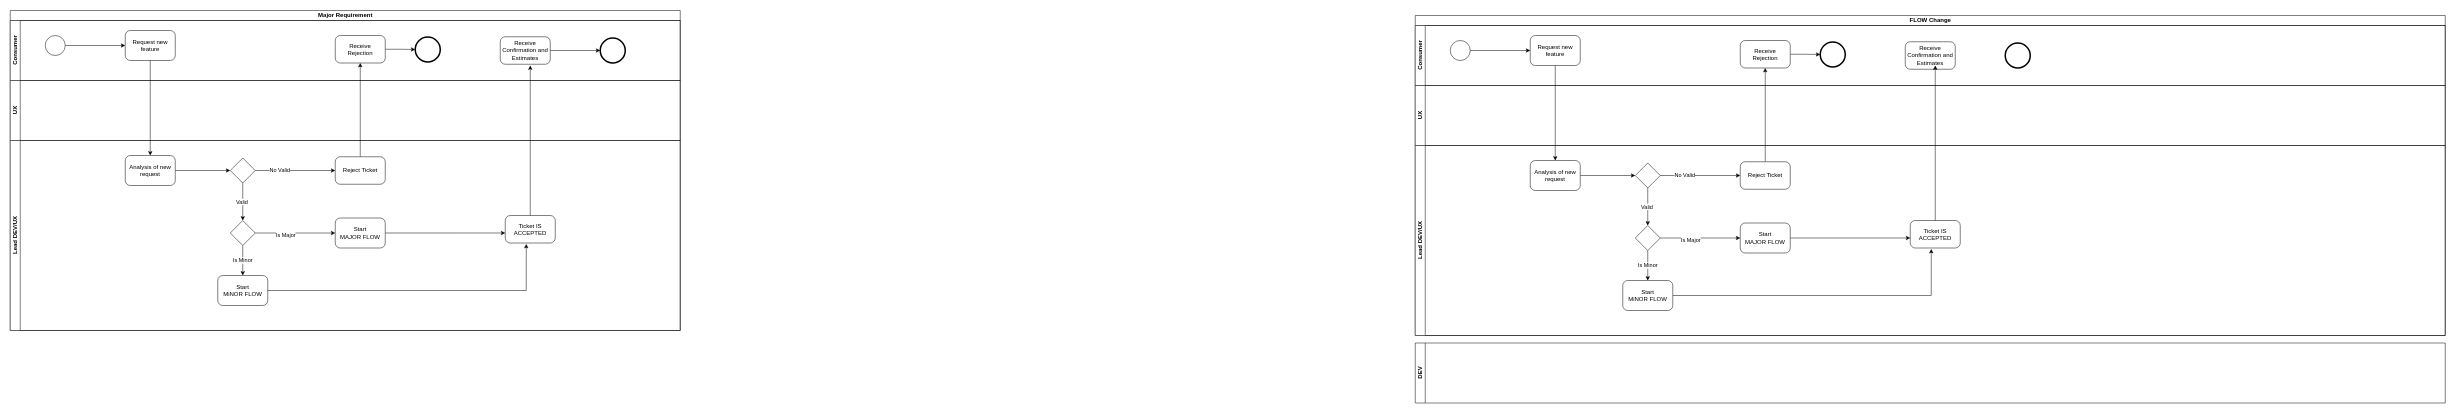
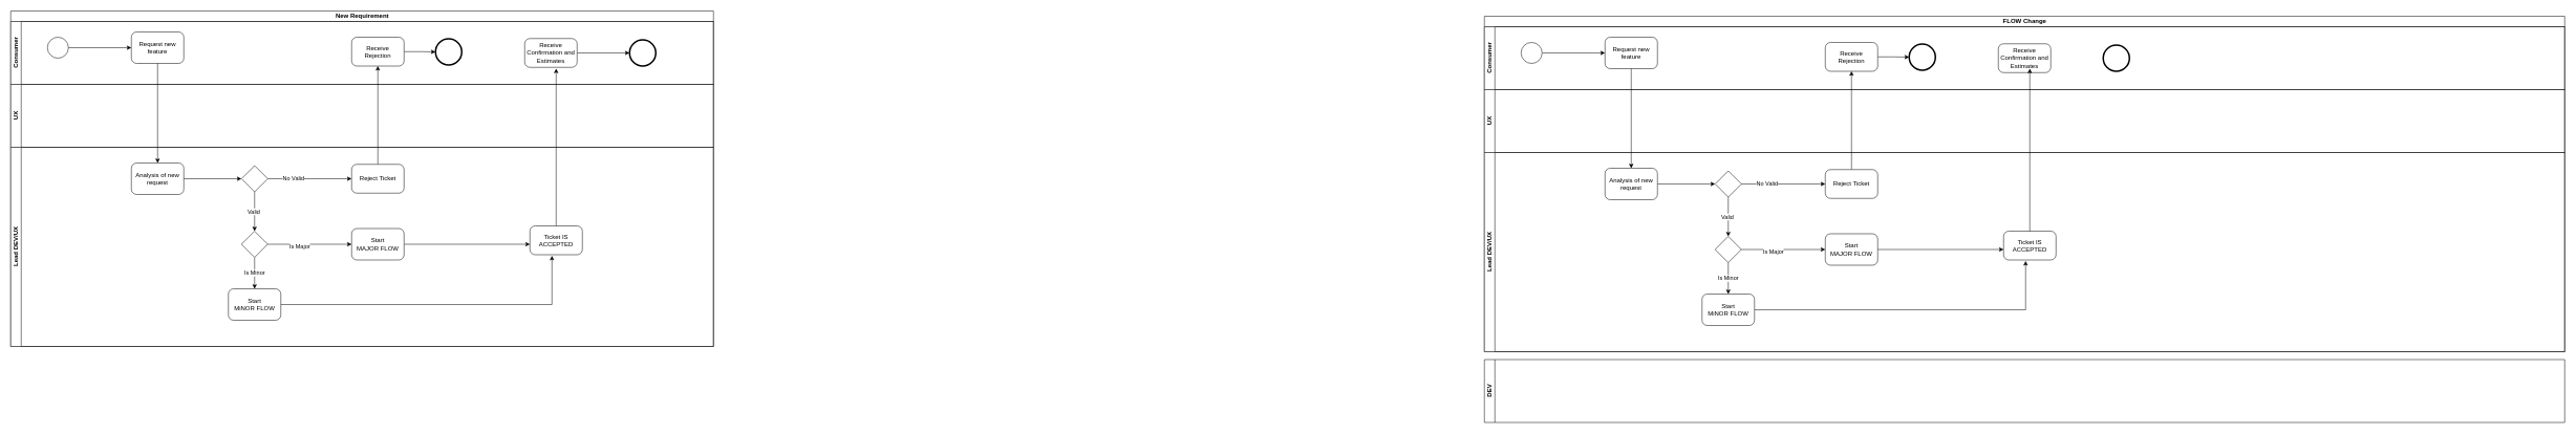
- <mxCell id="2" value="Major Requirement" style="swimlane;html=1;childLayout=stackLayout;resizeParent=1;resizeParentMax=0;horizontal=1;startSize=20;horizontalStack=0;" vertex="1" parent="1"><mxGeometry x="20" y="20" width="1340" height="640" as="geometry" /></mxCell>
+ <mxCell id="2" value="New Requirement" style="swimlane;html=1;childLayout=stackLayout;resizeParent=1;resizeParentMax=0;horizontal=1;startSize=20;horizontalStack=0;" vertex="1" parent="1"><mxGeometry x="20" y="20" width="1340" height="640" as="geometry" /></mxCell>
